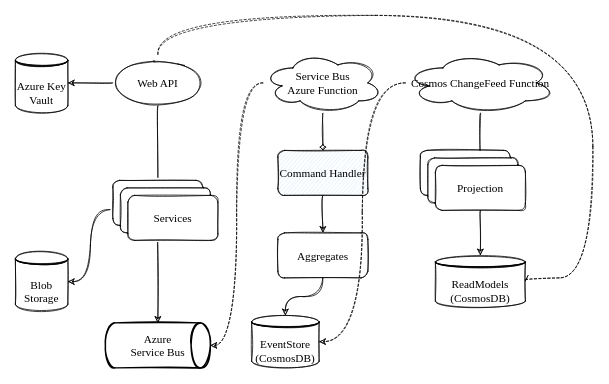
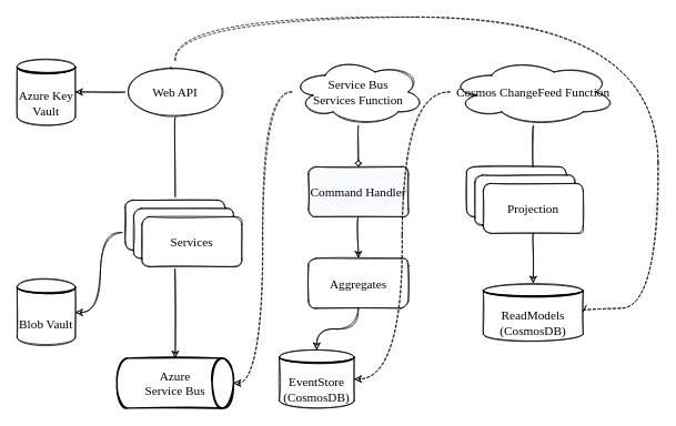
- <mxCell id="9" value="Service Bus &lt;br&gt;Azure Function" style="ellipse;shape=cloud;whiteSpace=wrap;html=1;sketch=1;rounded=1;fontFamily=Architects Daughter;fontSource=https%3A%2F%2Ffonts.googleapis.com%2Fcss%3Ffamily%3DArchitects%2BDaughter;fontSize=15;" parent="1" vertex="1"><mxGeometry x="350" y="70" width="160" height="80" as="geometry" /></mxCell>
+ <mxCell id="9" value="Service Bus &lt;br&gt;Services Function" style="ellipse;shape=cloud;whiteSpace=wrap;html=1;sketch=1;rounded=1;fontFamily=Architects Daughter;fontSource=https%3A%2F%2Ffonts.googleapis.com%2Fcss%3Ffamily%3DArchitects%2BDaughter;fontSize=15;" parent="1" vertex="1"><mxGeometry x="350" y="70" width="160" height="80" as="geometry" /></mxCell>
- <mxCell id="25" value="Blob Storage&lt;br&gt;" style="shape=datastore;whiteSpace=wrap;html=1;rounded=1;sketch=1;strokeColor=default;fontFamily=Architects Daughter;fontSource=https%3A%2F%2Ffonts.googleapis.com%2Fcss%3Ffamily%3DArchitects%2BDaughter;fontSize=15;fontColor=default;fillColor=default;" vertex="1" parent="1"><mxGeometry x="20" y="335" width="70" height="80" as="geometry" /></mxCell>
+ <mxCell id="25" value="Blob Vault&lt;br&gt;" style="shape=datastore;whiteSpace=wrap;html=1;rounded=1;sketch=1;strokeColor=default;fontFamily=Architects Daughter;fontSource=https%3A%2F%2Ffonts.googleapis.com%2Fcss%3Ffamily%3DArchitects%2BDaughter;fontSize=15;fontColor=default;fillColor=default;" vertex="1" parent="1"><mxGeometry x="20" y="335" width="70" height="80" as="geometry" /></mxCell>
